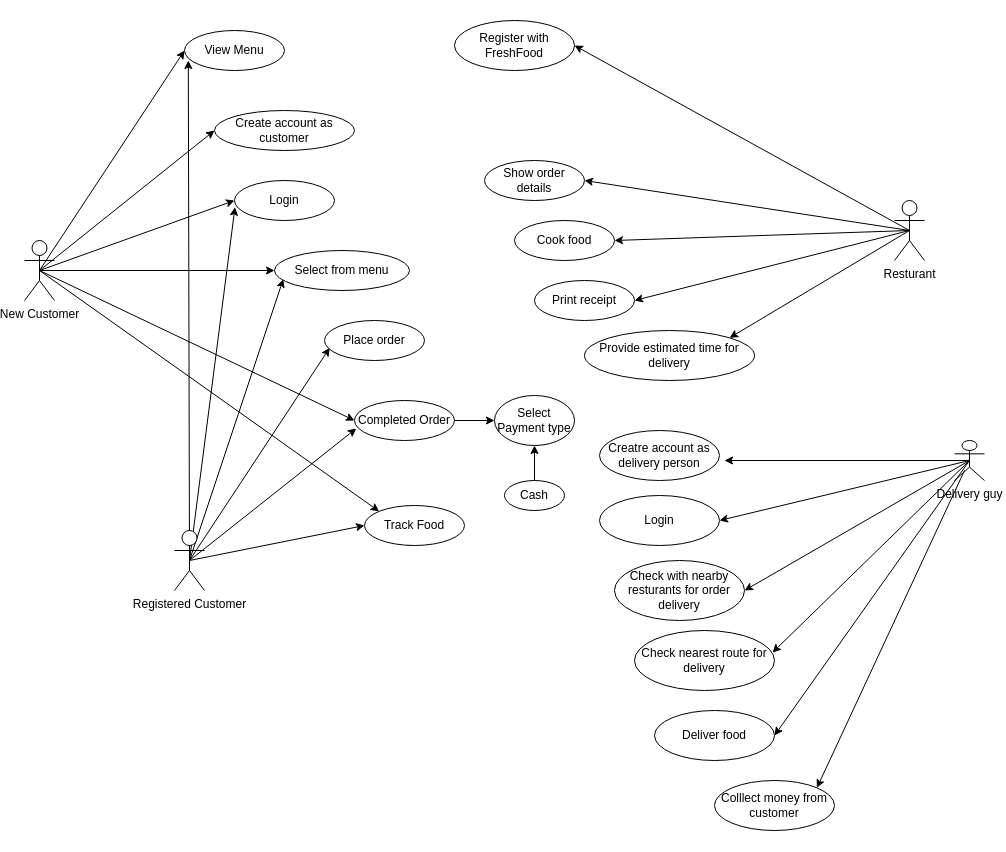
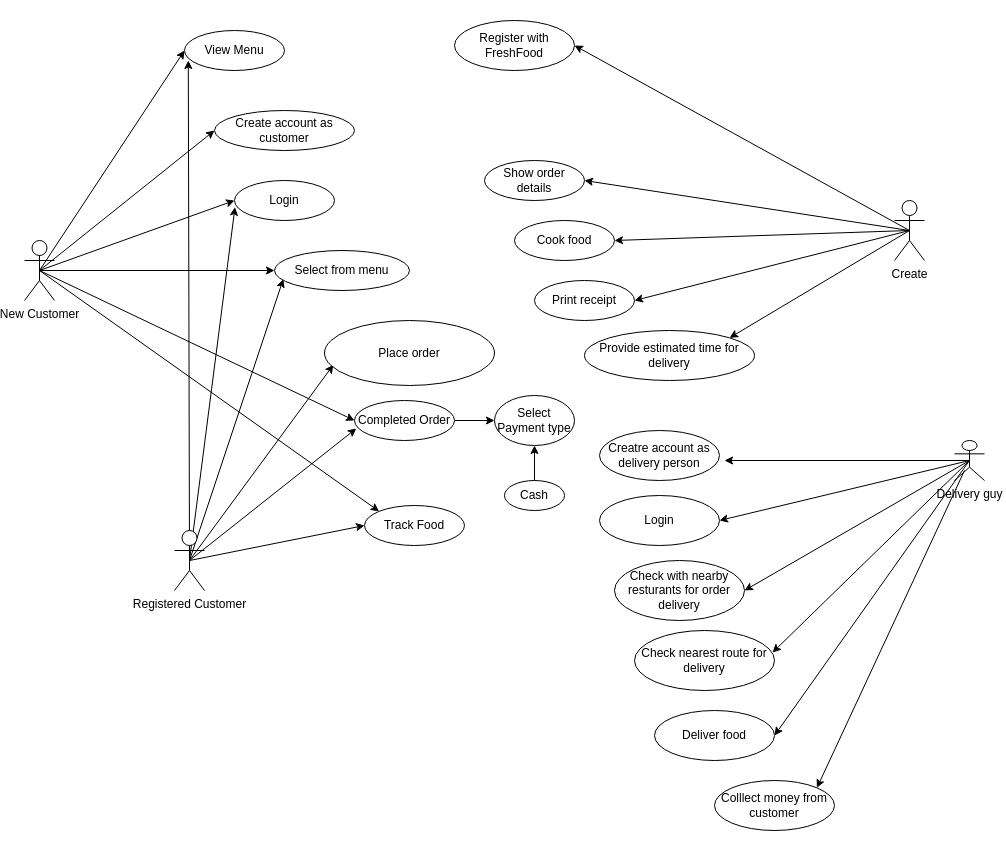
- <mxCell id="27" value="Resturant" style="shape=umlActor;verticalLabelPosition=bottom;verticalAlign=top;html=1;outlineConnect=0;" parent="1" vertex="1"><mxGeometry x="890" y="200" width="30" height="60" as="geometry" /></mxCell>
+ <mxCell id="27" value="Create" style="shape=umlActor;verticalLabelPosition=bottom;verticalAlign=top;html=1;outlineConnect=0;" parent="1" vertex="1"><mxGeometry x="890" y="200" width="30" height="60" as="geometry" /></mxCell>
- <mxCell id="17" value="Place order" style="ellipse;whiteSpace=wrap;html=1;" parent="1" vertex="1"><mxGeometry x="320" y="320" width="100" height="40" as="geometry" /></mxCell>
+ <mxCell id="17" value="Place order" style="ellipse;whiteSpace=wrap;html=1;" parent="1" vertex="1"><mxGeometry x="320" y="320" width="170" height="65" as="geometry" /></mxCell>
